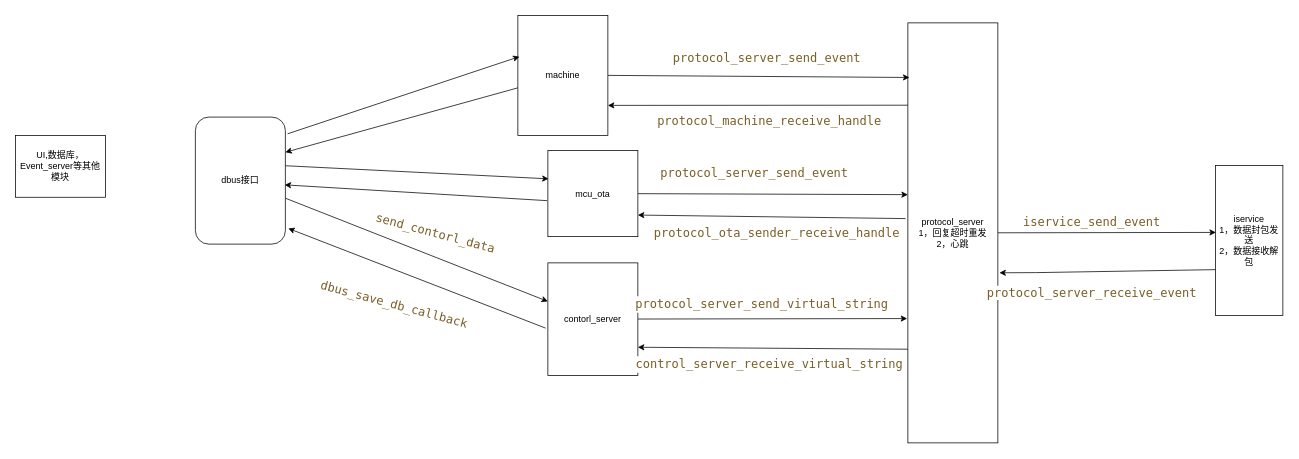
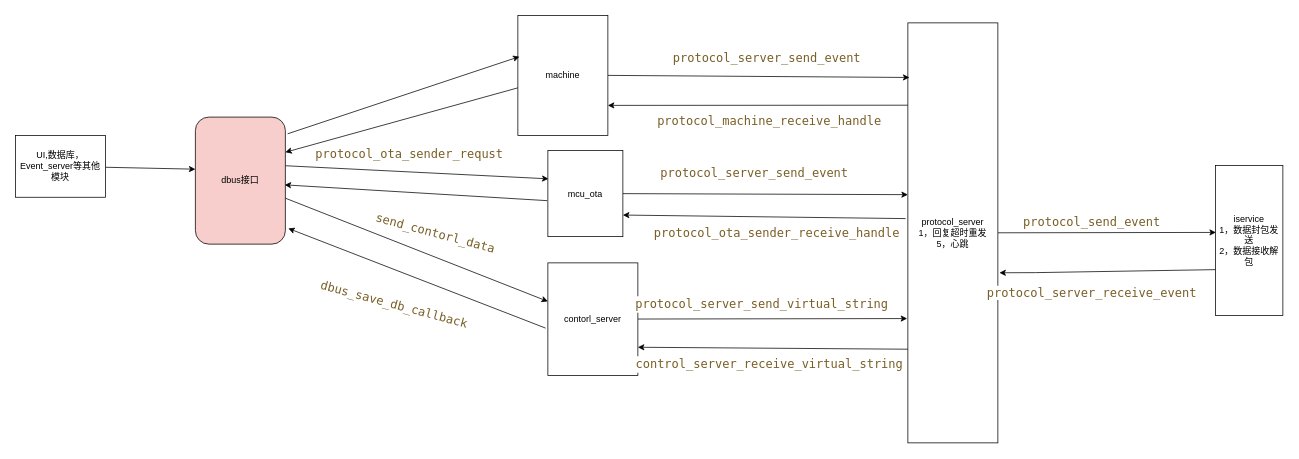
+ <mxCell id="35" value="&lt;div style=&quot;background-color: rgb(255 , 255 , 255) ; font-family: &amp;#34;droid sans mono&amp;#34; , monospace , monospace , &amp;#34;droid sans fallback&amp;#34; ; font-size: 16px ; line-height: 22px&quot;&gt;&lt;span style=&quot;color: #795e26&quot;&gt;protocol_ota_sender_requst&lt;/span&gt;&lt;/div&gt;" style="text;html=1;align=center;verticalAlign=middle;resizable=0;points=[];autosize=1;strokeColor=none;fillColor=none;" vertex="1" parent="1"><mxGeometry x="430" y="190" width="230" height="30" as="geometry" /></mxCell>
+ <mxCell id="32" style="edgeStyle=none;rounded=0;orthogonalLoop=1;jettySize=auto;html=1;entryX=0;entryY=0.41;entryDx=0;entryDy=0;entryPerimeter=0;" edge="1" parent="1" source="33" target="34"><mxGeometry relative="1" as="geometry"><mxPoint x="260" y="217.5" as="targetPoint" /></mxGeometry></mxCell>
- <mxCell id="34" value="dbus接口" style="rounded=1;whiteSpace=wrap;html=1;" vertex="1" parent="1"><mxGeometry x="260" y="155.63" width="120" height="169.37" as="geometry" /></mxCell>
+ <mxCell id="34" value="dbus接口" style="rounded=1;whiteSpace=wrap;html=1;fillColor=#f8cecc;" vertex="1" parent="1"><mxGeometry x="260" y="155.63" width="120" height="169.37" as="geometry" /></mxCell>
- <mxCell id="24" value="mcu_ota" style="rounded=0;whiteSpace=wrap;html=1;" vertex="1" parent="1"><mxGeometry x="730" y="200" width="120" height="115" as="geometry" /></mxCell>
+ <mxCell id="24" value="mcu_ota" style="rounded=0;whiteSpace=wrap;html=1;" vertex="1" parent="1"><mxGeometry x="730" y="200" width="100" height="115" as="geometry" /></mxCell>
- <mxCell id="21" value="&lt;div style=&quot;background-color: rgb(255 , 255 , 255) ; font-family: &amp;#34;droid sans mono&amp;#34; , monospace , monospace , &amp;#34;droid sans fallback&amp;#34; ; font-size: 16px ; line-height: 22px&quot;&gt;&lt;span style=&quot;color: #795e26&quot;&gt;iservice_send_event&lt;/span&gt;&lt;/div&gt;" style="text;html=1;align=center;verticalAlign=middle;resizable=0;points=[];autosize=1;strokeColor=none;fillColor=none;" vertex="1" parent="1"><mxGeometry x="1370" y="280" width="170" height="30" as="geometry" /></mxCell>
+ <mxCell id="21" value="&lt;div style=&quot;background-color: rgb(255 , 255 , 255) ; font-family: &amp;#34;droid sans mono&amp;#34; , monospace , monospace , &amp;#34;droid sans fallback&amp;#34; ; font-size: 16px ; line-height: 22px&quot;&gt;&lt;span style=&quot;color: #795e26&quot;&gt;protocol_send_event&lt;/span&gt;&lt;/div&gt;" style="text;html=1;align=center;verticalAlign=middle;resizable=0;points=[];autosize=1;strokeColor=none;fillColor=none;" vertex="1" parent="1"><mxGeometry x="1370" y="280" width="170" height="30" as="geometry" /></mxCell>
- <mxCell id="6" value="protocol_server&lt;br&gt;1，回复超时重发&lt;br&gt;2，心跳" style="rounded=0;whiteSpace=wrap;html=1;" vertex="1" parent="1"><mxGeometry x="1210" y="30" width="120" height="560" as="geometry" /></mxCell>
+ <mxCell id="6" value="protocol_server&lt;br&gt;1，回复超时重发&lt;br&gt;5，心跳" style="rounded=0;whiteSpace=wrap;html=1;" vertex="1" parent="1"><mxGeometry x="1210" y="30" width="120" height="560" as="geometry" /></mxCell>
